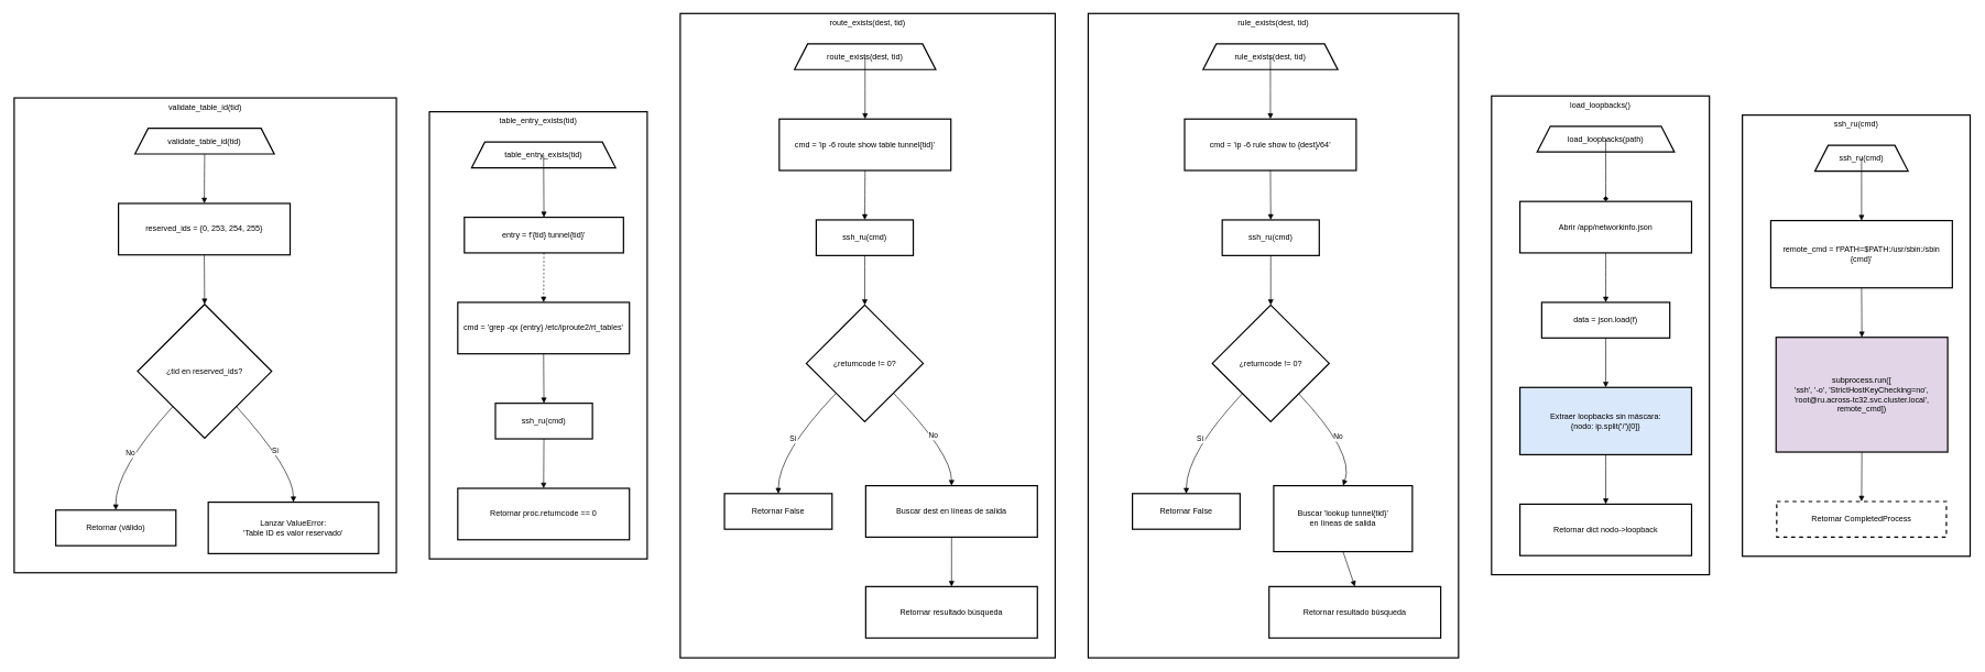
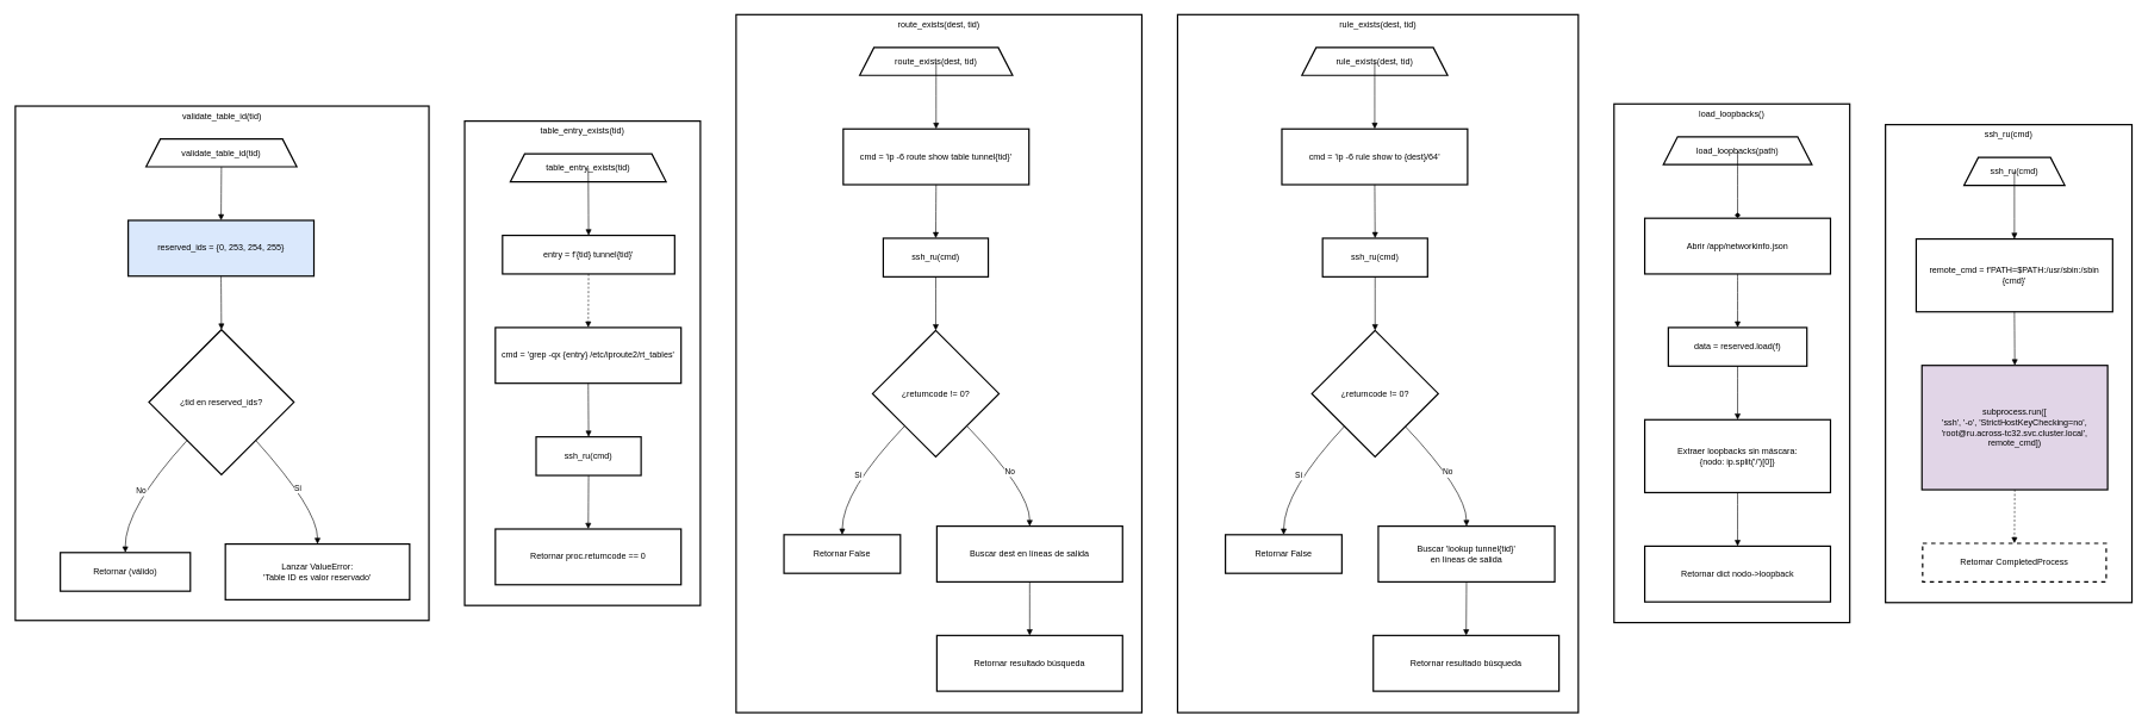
- <mxCell id="4" value="reserved_ids = {0, 253, 254, 255}" style="whiteSpace=wrap;strokeWidth=2;" vertex="1" parent="2"><mxGeometry x="158" y="160" width="260" height="78" as="geometry" /></mxCell>
+ <mxCell id="4" value="reserved_ids = {0, 253, 254, 255}" style="whiteSpace=wrap;strokeWidth=2;fillColor=#dae8fc;" vertex="1" parent="2"><mxGeometry x="158" y="160" width="260" height="78" as="geometry" /></mxCell>
- <mxCell id="53" value="data = json.load(f)" style="whiteSpace=wrap;strokeWidth=2;" vertex="1" parent="50"><mxGeometry x="76" y="313" width="194" height="54" as="geometry" /></mxCell>
+ <mxCell id="53" value="data = reserved.load(f)" style="whiteSpace=wrap;strokeWidth=2;" vertex="1" parent="50"><mxGeometry x="76" y="313" width="194" height="54" as="geometry" /></mxCell>
- <mxCell id="54" value="Extraer loopbacks sin máscara:&#10;        {nodo: ip.split('/')[0]}" style="whiteSpace=wrap;strokeWidth=2;fillColor=#dae8fc;" vertex="1" parent="50"><mxGeometry x="43" y="442" width="260" height="102" as="geometry" /></mxCell>
+ <mxCell id="54" value="Extraer loopbacks sin máscara:&#10;        {nodo: ip.split('/')[0]}" style="whiteSpace=wrap;strokeWidth=2;" vertex="1" parent="50"><mxGeometry x="43" y="442" width="260" height="102" as="geometry" /></mxCell>
- <mxCell id="67" value="" style="curved=1;startArrow=none;endArrow=block;exitX=0.5;exitY=1;entryX=0.5;entryY=-0.01;rounded=0;" edge="1" parent="60" source="63" target="64"><mxGeometry relative="1" as="geometry"><Array as="points" /></mxGeometry></mxCell>
+ <mxCell id="67" value="" style="curved=1;startArrow=none;endArrow=block;exitX=0.5;exitY=1;entryX=0.5;entryY=-0.01;rounded=0;dashed=1;" edge="1" parent="60" source="63" target="64"><mxGeometry relative="1" as="geometry"><Array as="points" /></mxGeometry></mxCell>
- <mxCell id="42" value="Buscar 'lookup tunnel{tid}'&#10;        en líneas de salida" style="whiteSpace=wrap;strokeWidth=2;" vertex="1" parent="36"><mxGeometry x="281" y="716" width="210" height="100" as="geometry" /></mxCell>
+ <mxCell id="42" value="Buscar 'lookup tunnel{tid}'&#10;        en líneas de salida" style="whiteSpace=wrap;strokeWidth=2;" vertex="1" parent="36"><mxGeometry x="281" y="716" width="247" height="78" as="geometry" /></mxCell>
